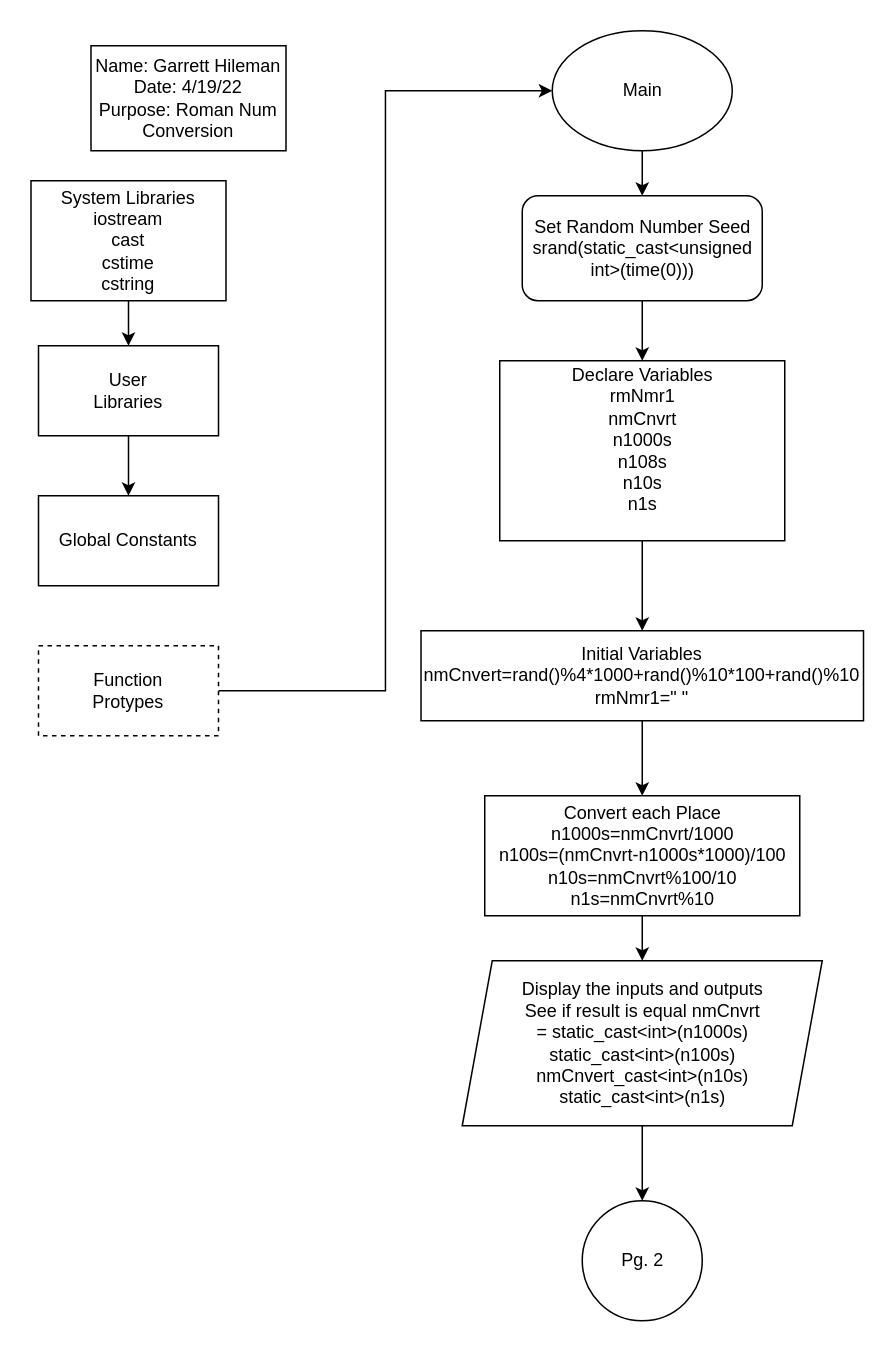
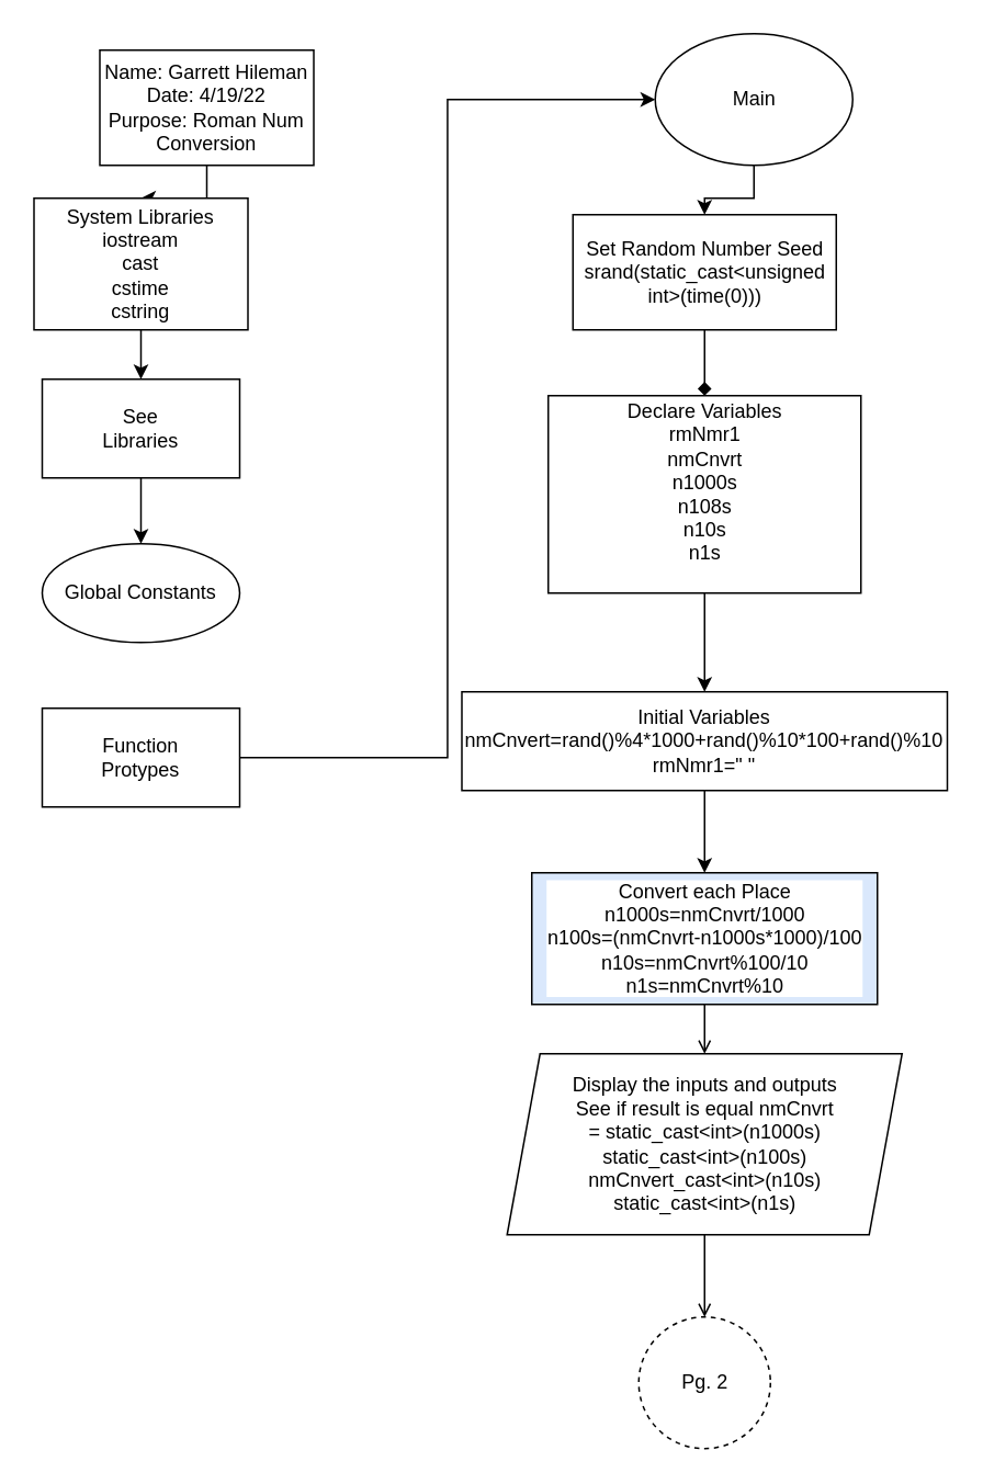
- <mxCell id="12" value="Main" style="ellipse;whiteSpace=wrap;html=1;strokeColor=#000000;" vertex="1" parent="1"><mxGeometry x="367.5" y="20" width="120" height="80" as="geometry" /></mxCell>
+ <mxCell id="12" value="Main" style="ellipse;whiteSpace=wrap;html=1;strokeColor=#000000;" vertex="1" parent="1"><mxGeometry x="397.5" y="20" width="120" height="80" as="geometry" /></mxCell>
+ <mxCell id="2" value="" style="edgeStyle=orthogonalEdgeStyle;rounded=0;orthogonalLoop=1;jettySize=auto;html=1;" edge="1" parent="1" source="3" target="5"><mxGeometry relative="1" as="geometry" /></mxCell>
- <mxCell id="14" value="Set Random Number Seed&lt;br&gt;srand(static_cast&amp;lt;unsigned int&amp;gt;(time(0)))" style="whiteSpace=wrap;html=1;strokeColor=#000000;rounded=1;" vertex="1" parent="1"><mxGeometry x="347.5" y="130" width="160" height="70" as="geometry" /></mxCell>
+ <mxCell id="14" value="Set Random Number Seed&lt;br&gt;srand(static_cast&amp;lt;unsigned int&amp;gt;(time(0)))" style="rounded=0;whiteSpace=wrap;html=1;strokeColor=#000000;" vertex="1" parent="1"><mxGeometry x="347.5" y="130" width="160" height="70" as="geometry" /></mxCell>
- <mxCell id="13" value="" style="edgeStyle=orthogonalEdgeStyle;rounded=0;orthogonalLoop=1;jettySize=auto;html=1;" edge="1" parent="1" source="14" target="16"><mxGeometry relative="1" as="geometry" /></mxCell>
+ <mxCell id="13" value="" style="edgeStyle=orthogonalEdgeStyle;rounded=0;orthogonalLoop=1;jettySize=auto;html=1;endArrow=diamond;" edge="1" parent="1" source="14" target="16"><mxGeometry relative="1" as="geometry" /></mxCell>
- <mxCell id="7" value="User&lt;br&gt;Libraries" style="rounded=0;whiteSpace=wrap;html=1;strokeColor=#000000;" vertex="1" parent="1"><mxGeometry x="25" y="230" width="120" height="60" as="geometry" /></mxCell>
+ <mxCell id="7" value="See&lt;br&gt;Libraries" style="rounded=0;whiteSpace=wrap;html=1;strokeColor=#000000;" vertex="1" parent="1"><mxGeometry x="25" y="230" width="120" height="60" as="geometry" /></mxCell>
- <mxCell id="8" value="Global Constants" style="rounded=0;whiteSpace=wrap;html=1;strokeColor=#000000;" vertex="1" parent="1"><mxGeometry x="25" y="330" width="120" height="60" as="geometry" /></mxCell>
+ <mxCell id="8" value="Global Constants" style="ellipse;whiteSpace=wrap;html=1;strokeColor=#000000;" vertex="1" parent="1"><mxGeometry x="25" y="330" width="120" height="60" as="geometry" /></mxCell>
- <mxCell id="10" value="Function&lt;br&gt;Protypes" style="rounded=0;whiteSpace=wrap;html=1;strokeColor=#000000;dashed=1;" vertex="1" parent="1"><mxGeometry x="25" y="430" width="120" height="60" as="geometry" /></mxCell>
+ <mxCell id="10" value="Function&lt;br&gt;Protypes" style="rounded=0;whiteSpace=wrap;html=1;strokeColor=#000000;" vertex="1" parent="1"><mxGeometry x="25" y="430" width="120" height="60" as="geometry" /></mxCell>
- <mxCell id="20" value="Convert each Place&lt;br&gt;n1000s=nmCnvrt/1000&lt;br&gt;n100s=(nmCnvrt-n1000s*1000)/100&lt;br&gt;n10s=nmCnvrt%100/10&lt;br&gt;n1s=nmCnvrt%10" style="rounded=0;whiteSpace=wrap;html=1;labelBackgroundColor=#FFFFFF;fontColor=#000000;" vertex="1" parent="1"><mxGeometry x="322.5" y="530" width="210" height="80" as="geometry" /></mxCell>
+ <mxCell id="20" value="Convert each Place&lt;br&gt;n1000s=nmCnvrt/1000&lt;br&gt;n100s=(nmCnvrt-n1000s*1000)/100&lt;br&gt;n10s=nmCnvrt%100/10&lt;br&gt;n1s=nmCnvrt%10" style="rounded=0;whiteSpace=wrap;html=1;labelBackgroundColor=#FFFFFF;fontColor=#000000;fillColor=#dae8fc;" vertex="1" parent="1"><mxGeometry x="322.5" y="530" width="210" height="80" as="geometry" /></mxCell>
- <mxCell id="19" value="" style="edgeStyle=orthogonalEdgeStyle;rounded=0;orthogonalLoop=1;jettySize=auto;html=1;fontColor=#000000;" edge="1" parent="1" source="20" target="23"><mxGeometry relative="1" as="geometry" /></mxCell>
+ <mxCell id="19" value="" style="edgeStyle=orthogonalEdgeStyle;rounded=0;orthogonalLoop=1;jettySize=auto;html=1;fontColor=#000000;endArrow=open;" edge="1" parent="1" source="20" target="23"><mxGeometry relative="1" as="geometry" /></mxCell>
- <mxCell id="22" value="" style="edgeStyle=orthogonalEdgeStyle;rounded=0;orthogonalLoop=1;jettySize=auto;html=1;fontColor=#000000;" edge="1" parent="1" source="23" target="21"><mxGeometry relative="1" as="geometry" /></mxCell>
+ <mxCell id="22" value="" style="edgeStyle=orthogonalEdgeStyle;rounded=0;orthogonalLoop=1;jettySize=auto;html=1;fontColor=#000000;endArrow=open;" edge="1" parent="1" source="23" target="21"><mxGeometry relative="1" as="geometry" /></mxCell>
- <mxCell id="21" value="Pg. 2" style="ellipse;whiteSpace=wrap;html=1;aspect=fixed;labelBackgroundColor=#FFFFFF;fontColor=#000000;" vertex="1" parent="1"><mxGeometry x="387.5" y="800" width="80" height="80" as="geometry" /></mxCell>
+ <mxCell id="21" value="Pg. 2" style="ellipse;whiteSpace=wrap;html=1;aspect=fixed;labelBackgroundColor=#FFFFFF;fontColor=#000000;dashed=1;" vertex="1" parent="1"><mxGeometry x="387.5" y="800" width="80" height="80" as="geometry" /></mxCell>
